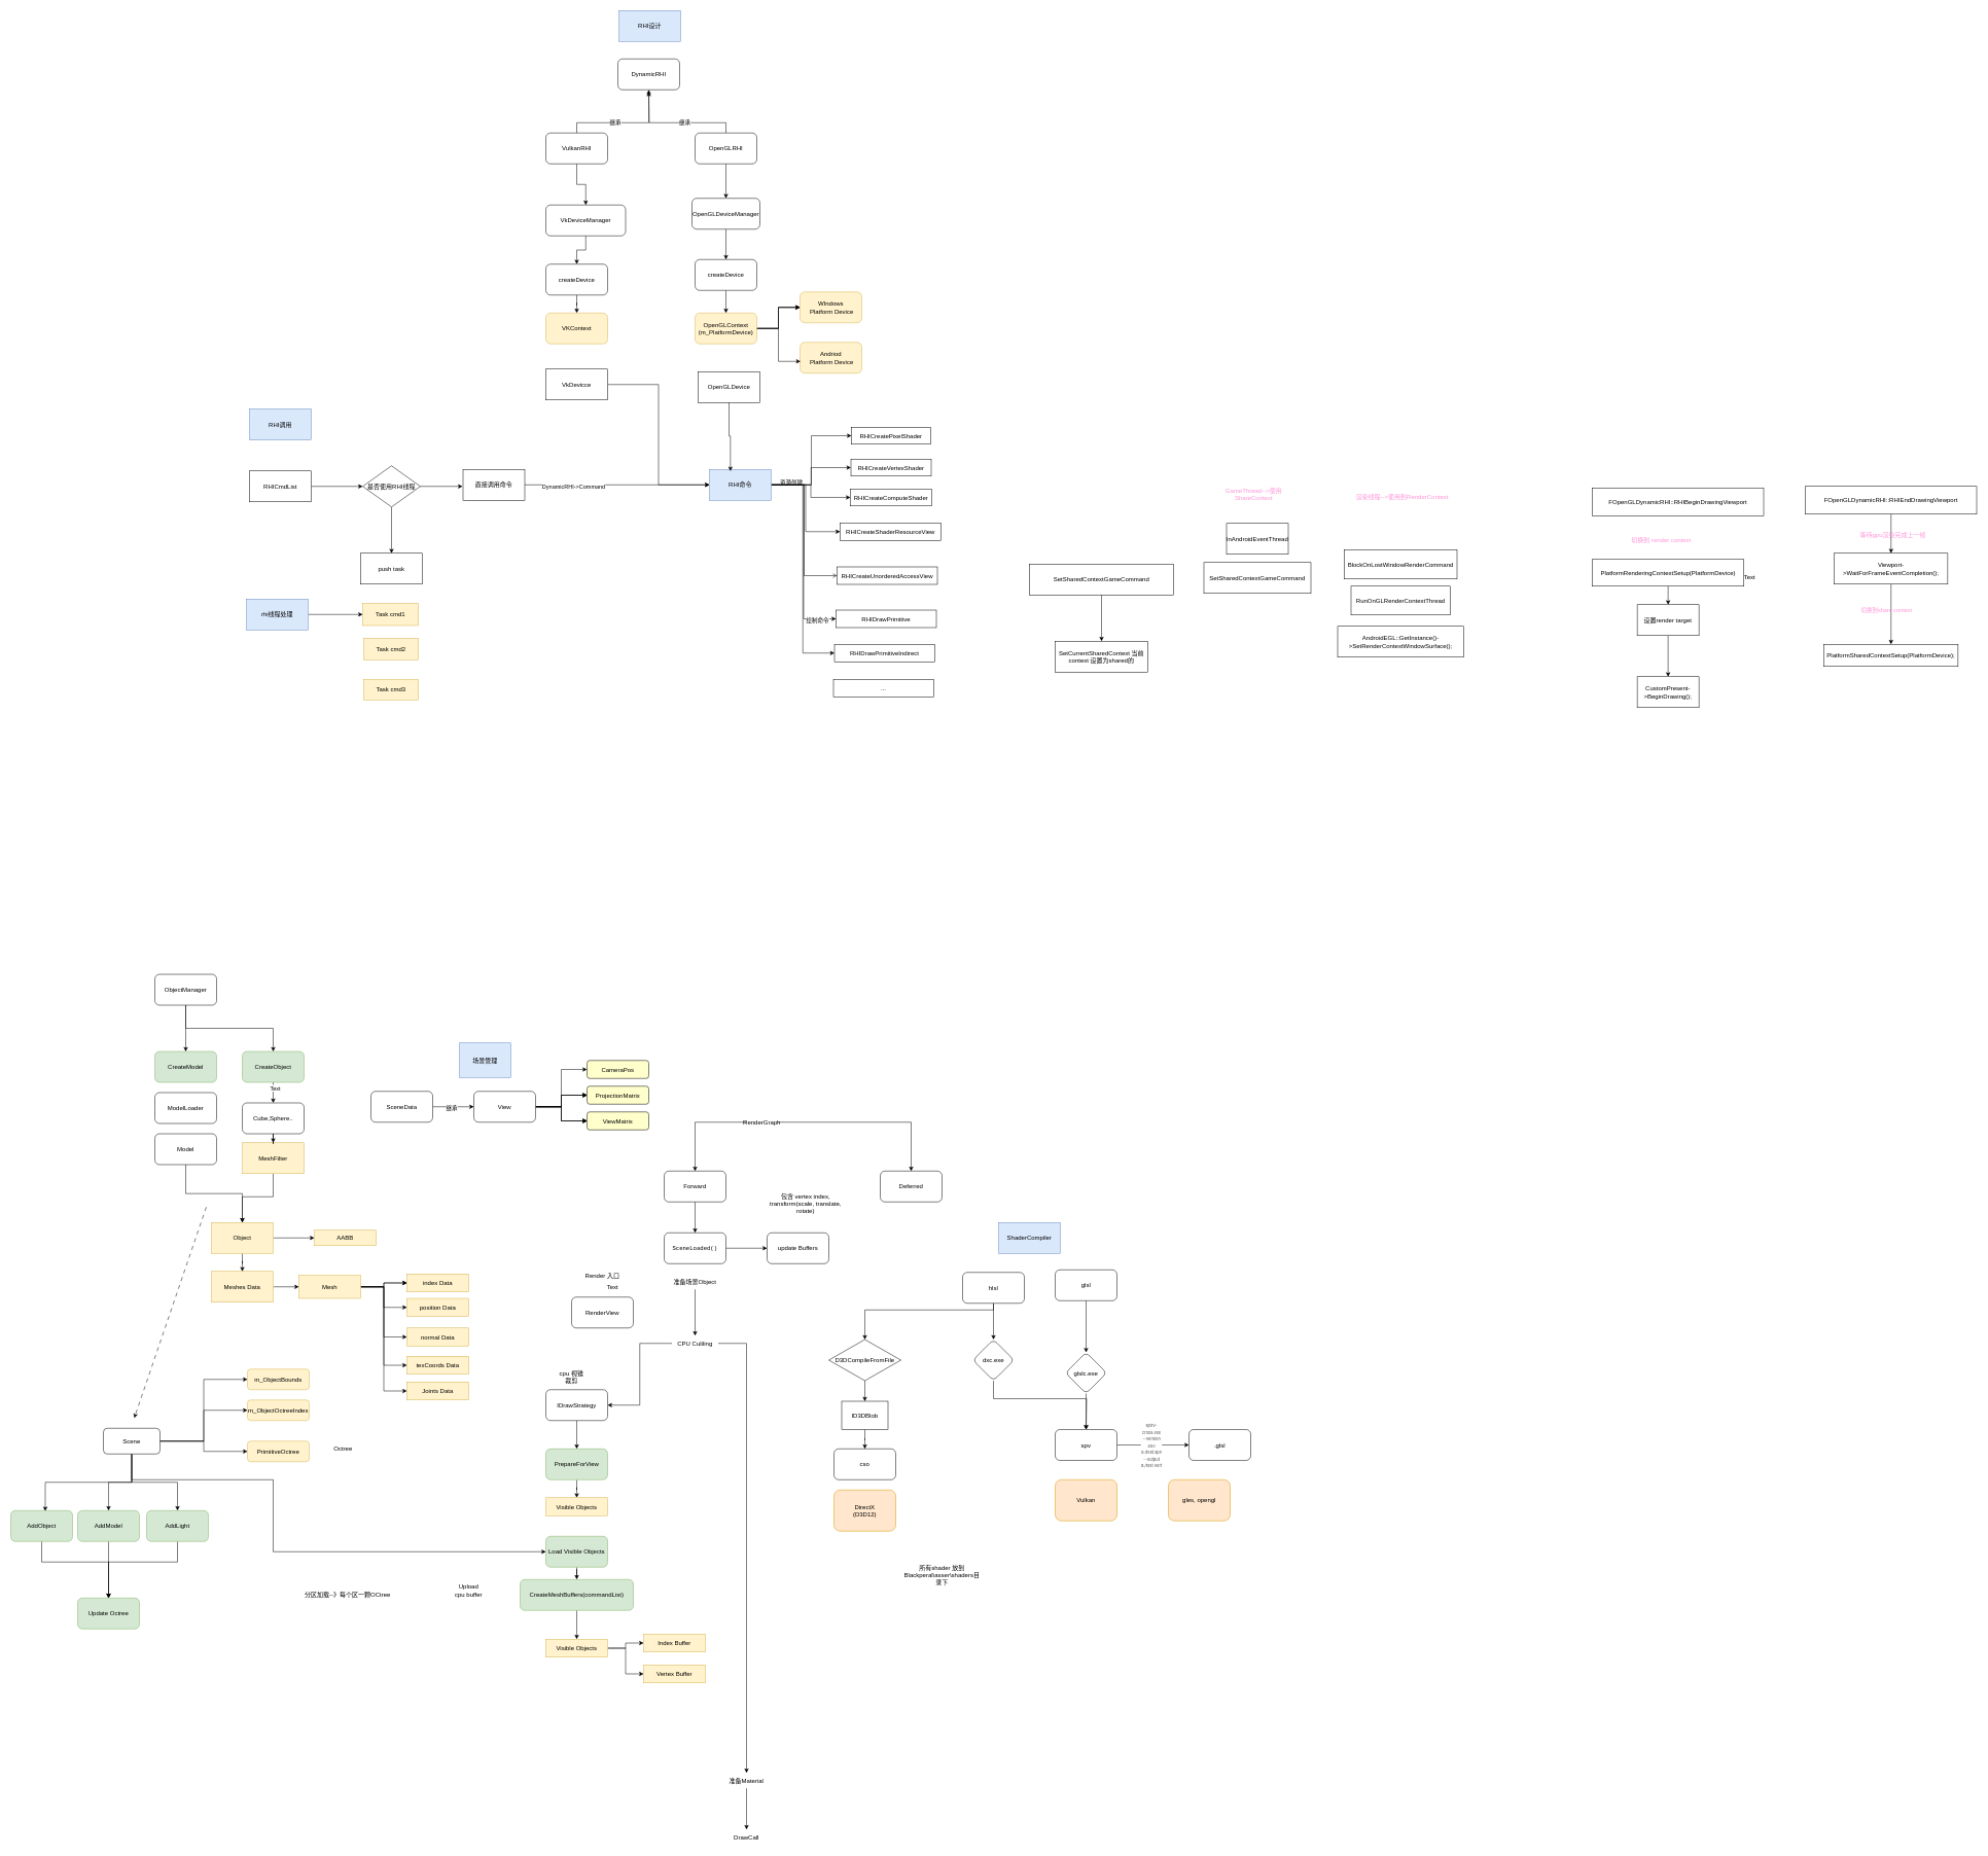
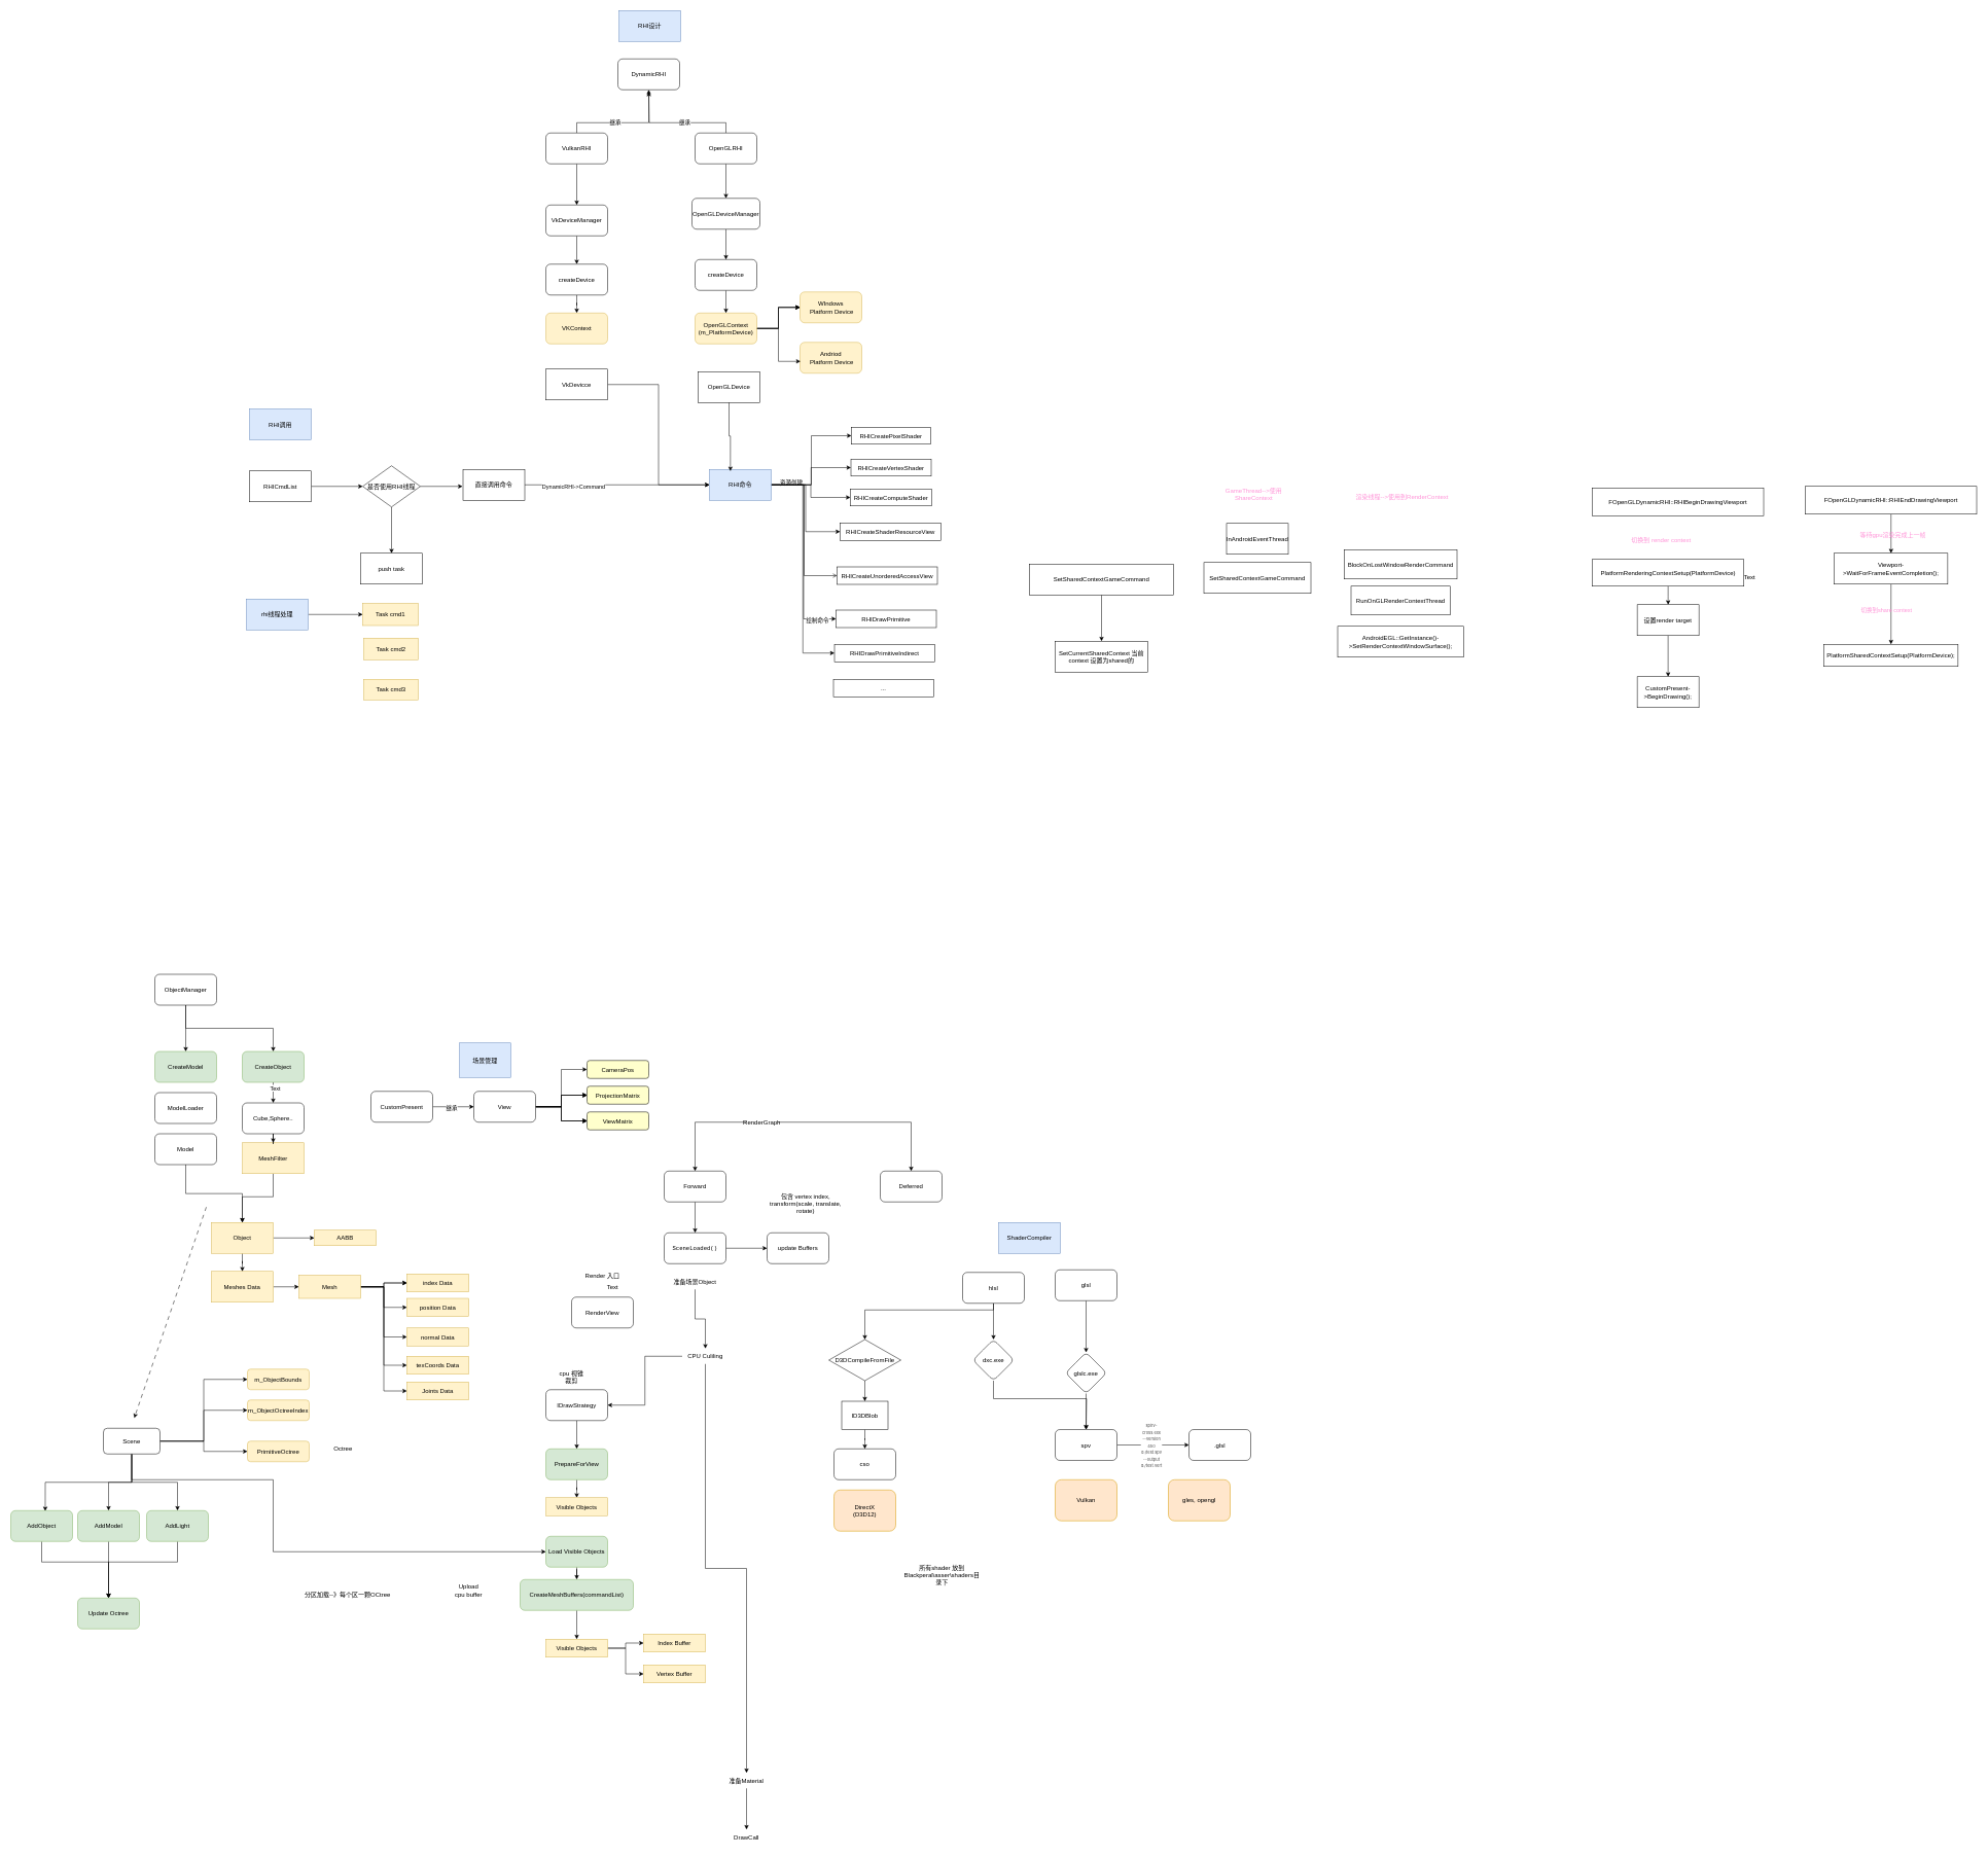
- <mxCell id="166" value="VkDeviceManager" style="rounded=1;whiteSpace=wrap;html=1;" parent="1" vertex="1"><mxGeometry x="1060" y="398" width="155" height="60" as="geometry" /></mxCell>
+ <mxCell id="166" value="VkDeviceManager" style="rounded=1;whiteSpace=wrap;html=1;" parent="1" vertex="1"><mxGeometry x="1060" y="398" width="120" height="60" as="geometry" /></mxCell>
- <mxCell id="4" value="SceneData" style="rounded=1;whiteSpace=wrap;html=1;" parent="1" vertex="1"><mxGeometry x="720" y="2121" width="120" height="60" as="geometry" /></mxCell>
+ <mxCell id="4" value="CustomPresent" style="rounded=1;whiteSpace=wrap;html=1;" parent="1" vertex="1"><mxGeometry x="720" y="2121" width="120" height="60" as="geometry" /></mxCell>
- <mxCell id="29" value="CPU Culiling" style="text;strokeColor=none;align=center;fillColor=none;html=1;verticalAlign=middle;whiteSpace=wrap;rounded=0;" parent="1" vertex="1"><mxGeometry x="1305" y="2596" width="90" height="30" as="geometry" /></mxCell>
+ <mxCell id="29" value="CPU Culiling" style="text;strokeColor=none;align=center;fillColor=none;html=1;verticalAlign=middle;whiteSpace=wrap;rounded=0;" parent="1" vertex="1"><mxGeometry x="1325" y="2621" width="90" height="30" as="geometry" /></mxCell>
